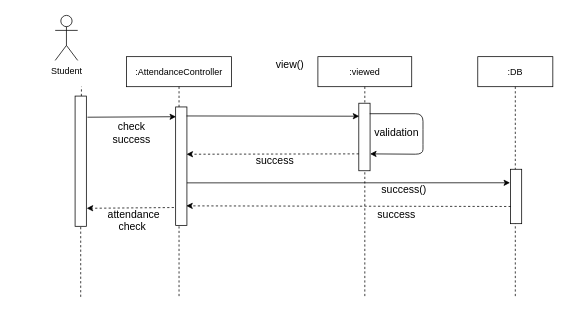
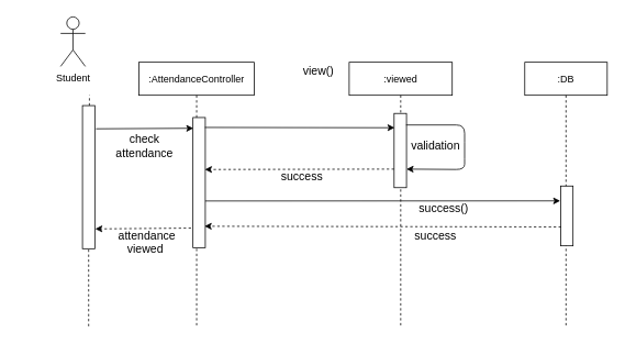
- <mxCell id="15" value="&lt;div&gt;&lt;font style=&quot;font-size: 14px&quot;&gt;check success&lt;br&gt;&lt;/font&gt;&lt;/div&gt;" style="text;html=1;strokeColor=none;fillColor=none;align=center;verticalAlign=middle;whiteSpace=wrap;rounded=0;" parent="1" vertex="1"><mxGeometry x="130" y="166" width="90" height="20" as="geometry" /></mxCell>
+ <mxCell id="15" value="&lt;div&gt;&lt;font style=&quot;font-size: 14px&quot;&gt;check attendance&lt;br&gt;&lt;/font&gt;&lt;/div&gt;" style="text;html=1;strokeColor=none;fillColor=none;align=center;verticalAlign=middle;whiteSpace=wrap;rounded=0;" parent="1" vertex="1"><mxGeometry x="130" y="166" width="90" height="20" as="geometry" /></mxCell>
- <mxCell id="24" value="&lt;div&gt;&lt;font style=&quot;font-size: 14px&quot;&gt;&amp;nbsp;attendance&lt;/font&gt;&lt;/div&gt;&lt;div&gt;&lt;font style=&quot;font-size: 14px&quot;&gt;check&lt;br&gt;&lt;/font&gt;&lt;/div&gt;" style="text;html=1;strokeColor=none;fillColor=none;align=center;verticalAlign=middle;whiteSpace=wrap;rounded=0;" parent="1" vertex="1"><mxGeometry x="155.59" y="282.85" width="40" height="20" as="geometry" /></mxCell>
+ <mxCell id="24" value="&lt;div&gt;&lt;font style=&quot;font-size: 14px&quot;&gt;&amp;nbsp;attendance&lt;/font&gt;&lt;/div&gt;&lt;div&gt;&lt;font style=&quot;font-size: 14px&quot;&gt;viewed&lt;br&gt;&lt;/font&gt;&lt;/div&gt;" style="text;html=1;strokeColor=none;fillColor=none;align=center;verticalAlign=middle;whiteSpace=wrap;rounded=0;" parent="1" vertex="1"><mxGeometry x="155.59" y="282.85" width="40" height="20" as="geometry" /></mxCell>
